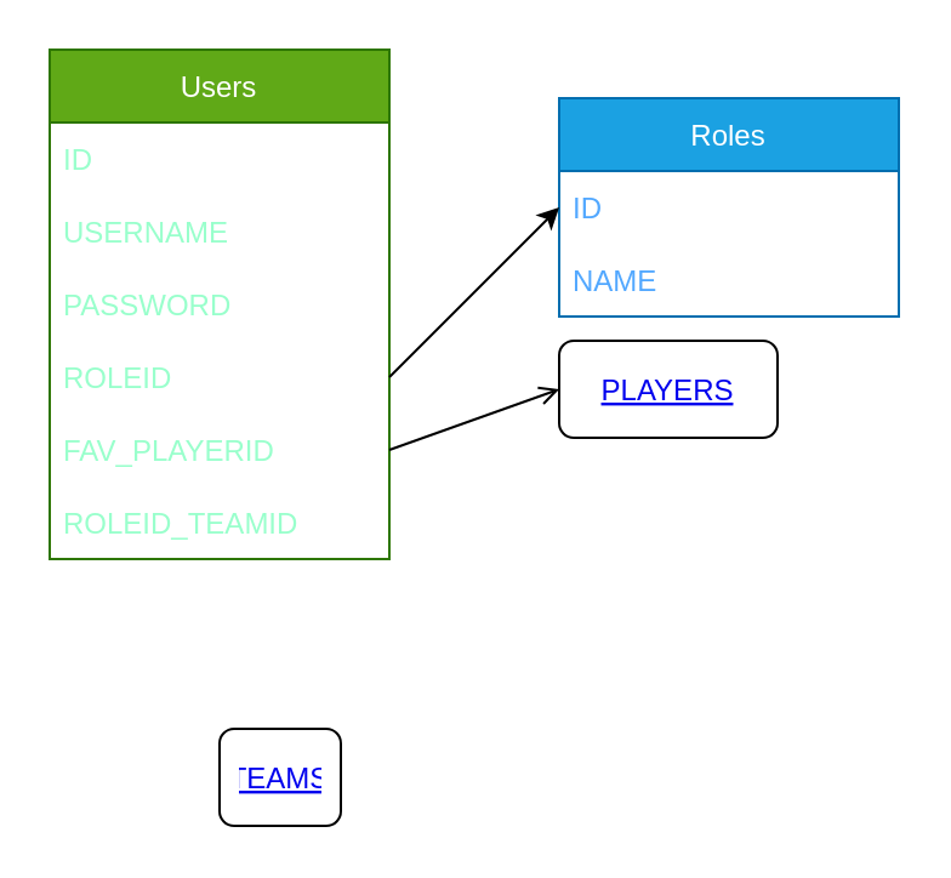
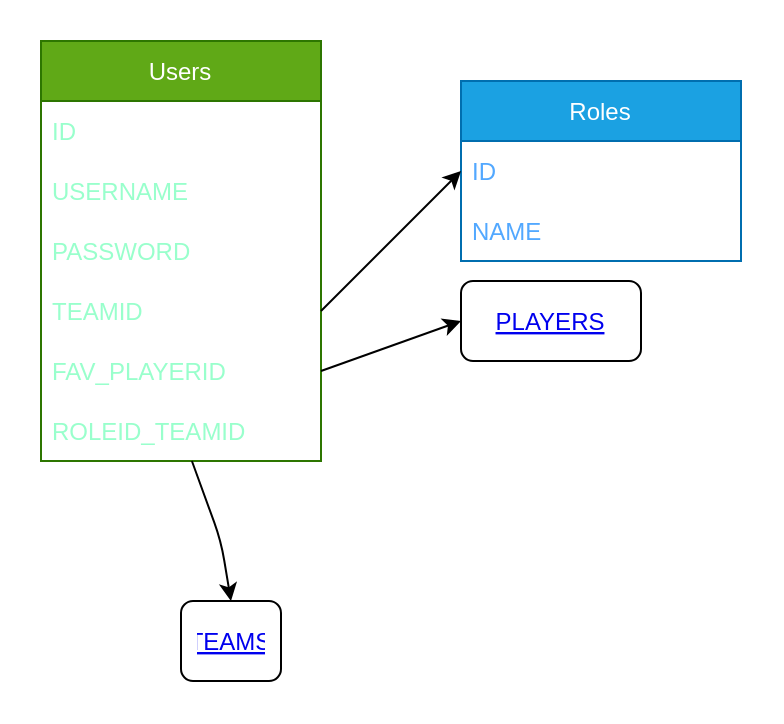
- <mxCell id="6" value="ROLEID" style="text;strokeColor=none;fillColor=none;align=left;verticalAlign=middle;spacingLeft=4;spacingRight=4;overflow=hidden;points=[[0,0.5],[1,0.5]];portConstraint=eastwest;rotatable=0;fontColor=#99FFCC;" parent="2" vertex="1"><mxGeometry y="120" width="140" height="30" as="geometry" /></mxCell>
+ <mxCell id="6" value="TEAMID" style="text;strokeColor=none;fillColor=none;align=left;verticalAlign=middle;spacingLeft=4;spacingRight=4;overflow=hidden;points=[[0,0.5],[1,0.5]];portConstraint=eastwest;rotatable=0;fontColor=#99FFCC;" parent="2" vertex="1"><mxGeometry y="120" width="140" height="30" as="geometry" /></mxCell>
- <mxCell id="14" style="edgeStyle=none;html=1;exitX=1;exitY=0.5;exitDx=0;exitDy=0;entryX=0;entryY=0.5;entryDx=0;entryDy=0;fontColor=#FFFFFF;endArrow=open;" parent="1" source="7" target="13" edge="1"><mxGeometry relative="1" as="geometry" /></mxCell>
+ <mxCell id="14" style="edgeStyle=none;html=1;exitX=1;exitY=0.5;exitDx=0;exitDy=0;entryX=0;entryY=0.5;entryDx=0;entryDy=0;fontColor=#FFFFFF;" parent="1" source="7" target="13" edge="1"><mxGeometry relative="1" as="geometry" /></mxCell>
+ <mxCell id="16" style="edgeStyle=none;html=1;entryX=0.5;entryY=0;entryDx=0;entryDy=0;fontColor=#FFFFFF;" parent="1" source="8" target="15" edge="1"><mxGeometry relative="1" as="geometry"><Array as="points"><mxPoint x="110" y="270" /></Array></mxGeometry></mxCell>
